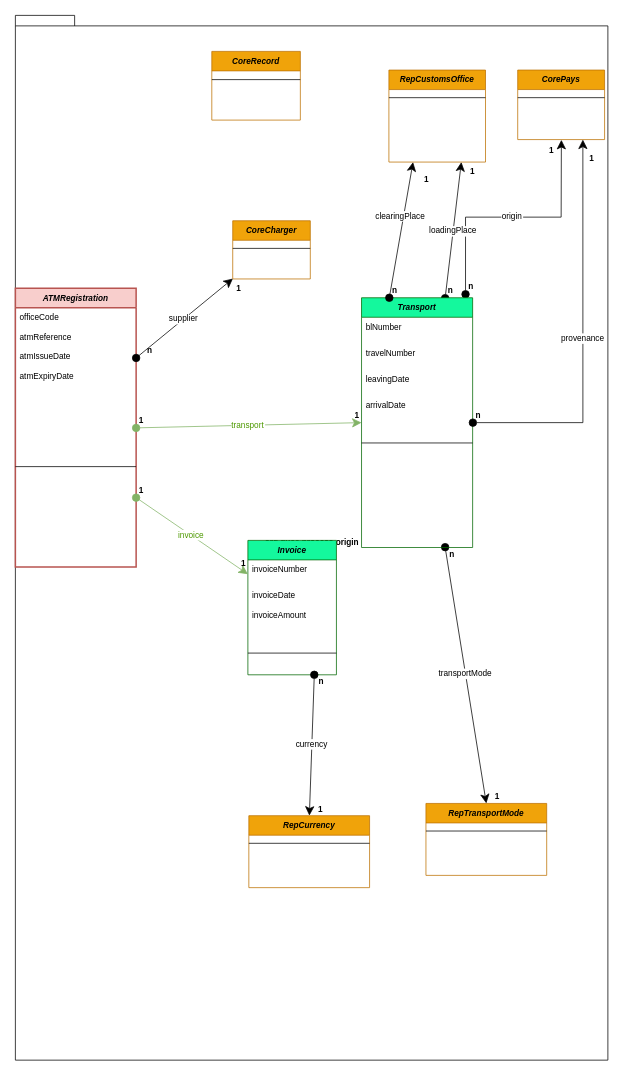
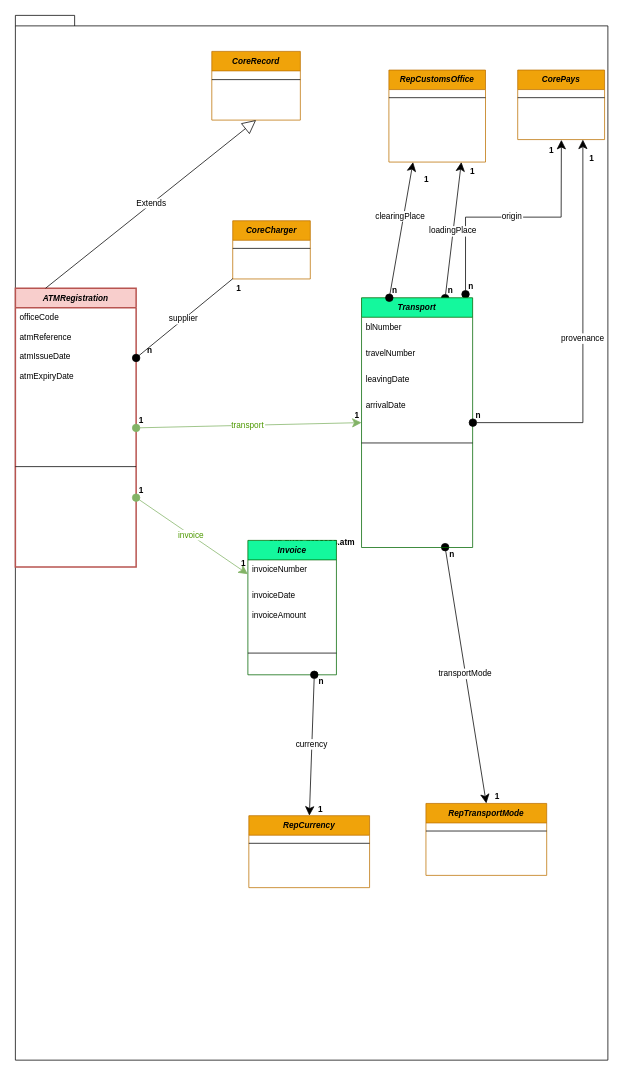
+ <mxCell id="19" value="Extends" style="endArrow=block;endSize=16;endFill=0;html=1;sourcePerimeterSpacing=-4;strokeWidth=1;fontSize=11;align=center;snapToPoint=1;fixDash=1;entryX=0.5;entryY=1;entryDx=0;entryDy=0;exitX=0.25;exitY=0;exitDx=0;exitDy=0;" parent="2" source="13" target="3" edge="1"><mxGeometry width="160" relative="1" as="geometry"><mxPoint x="134.958" y="465.763" as="sourcePoint" /><mxPoint x="310.514" y="465.763" as="targetPoint" /></mxGeometry></mxCell>
- <mxCell id="23" value="supplier" style="endArrow=classic;shadow=0;strokeWidth=1;rounded=0;endFill=1;elbow=vertical;endSize=10;startSize=10;sourcePerimeterSpacing=0;startArrow=oval;startFill=1;align=center;snapToPoint=1;targetPerimeterSpacing=0;fontSize=11;spacingRight=0;spacingBottom=2;spacing=0;fixDash=1;exitX=1;exitY=0.25;exitDx=0;exitDy=0;" parent="2" source="13" target="5" edge="1"><mxGeometry x="-0.012" relative="1" as="geometry"><mxPoint x="207.56" y="567.648" as="sourcePoint" /><mxPoint x="461.716" y="459.525" as="targetPoint" /><mxPoint as="offset" /><Array as="points" /></mxGeometry></mxCell>
+ <mxCell id="23" value="supplier" style="endArrow=none;shadow=0;strokeWidth=1;rounded=0;endFill=1;elbow=vertical;endSize=10;startSize=10;sourcePerimeterSpacing=0;startArrow=oval;startFill=1;align=center;snapToPoint=1;targetPerimeterSpacing=0;fontSize=11;spacingRight=0;spacingBottom=2;spacing=0;fixDash=1;exitX=1;exitY=0.25;exitDx=0;exitDy=0;" parent="2" source="13" target="5" edge="1"><mxGeometry x="-0.012" relative="1" as="geometry"><mxPoint x="207.56" y="567.648" as="sourcePoint" /><mxPoint x="461.716" y="459.525" as="targetPoint" /><mxPoint as="offset" /><Array as="points" /></mxGeometry></mxCell>
- <mxCell id="2" value="org.guce.process.origin" style="shape=folder;fontStyle=1;spacingTop=10;tabWidth=40;tabHeight=14;tabPosition=left;html=1;container=1;fillColor=none;labelPosition=center;verticalLabelPosition=middle;align=center;verticalAlign=middle;spacingLeft=0;fontSize=11;" parent="1" vertex="1"><mxGeometry y="20" width="790" height="1393.04" as="geometry" x="20" /></mxCell>
+ <mxCell id="2" value="org.guce.process.atm" style="shape=folder;fontStyle=1;spacingTop=10;tabWidth=40;tabHeight=14;tabPosition=left;html=1;container=1;fillColor=none;labelPosition=center;verticalLabelPosition=middle;align=center;verticalAlign=middle;spacingLeft=0;fontSize=11;" parent="1" vertex="1"><mxGeometry y="20" width="790" height="1393.04" as="geometry" x="20" /></mxCell>
